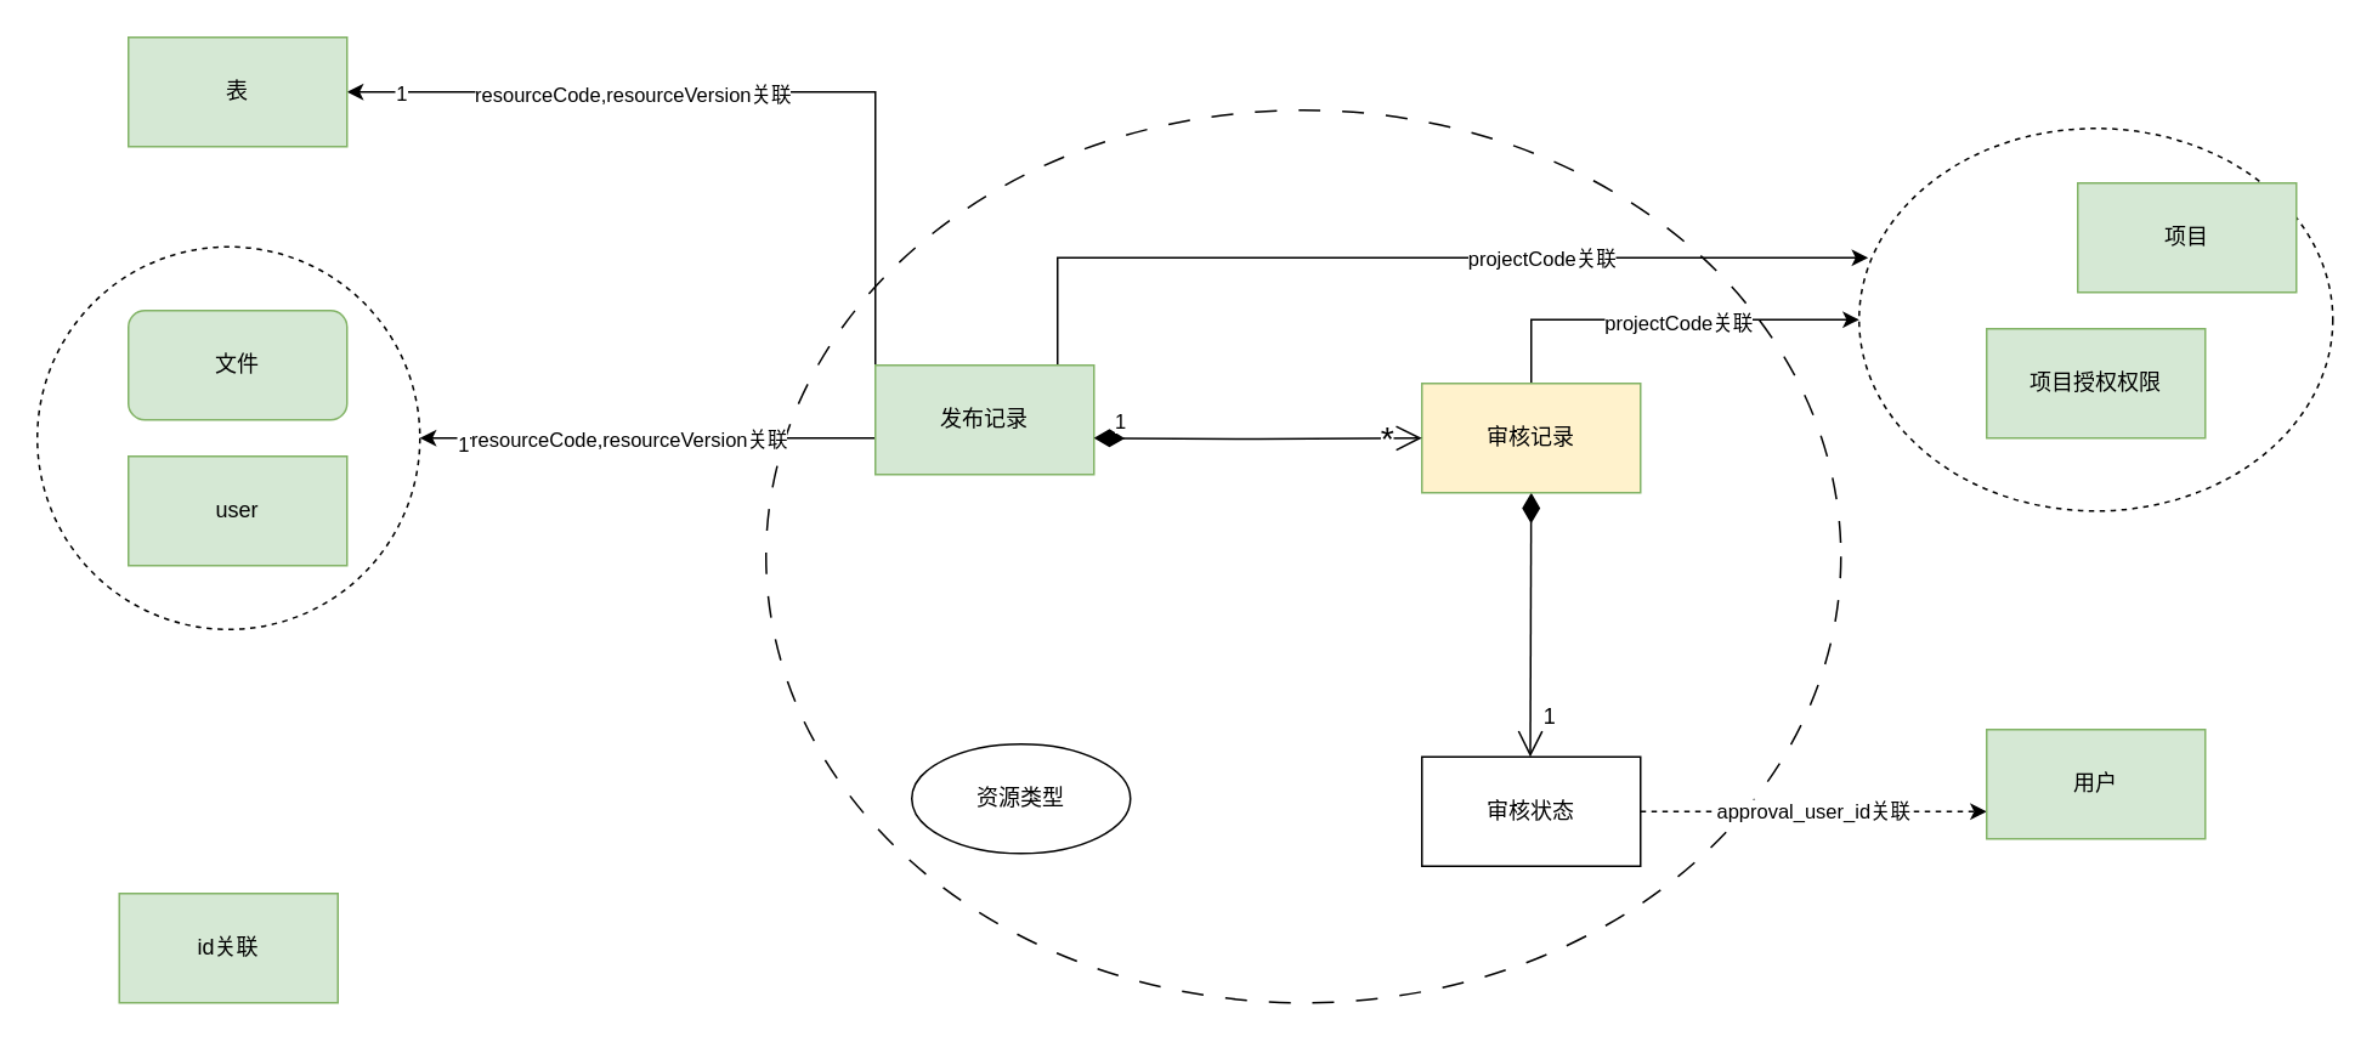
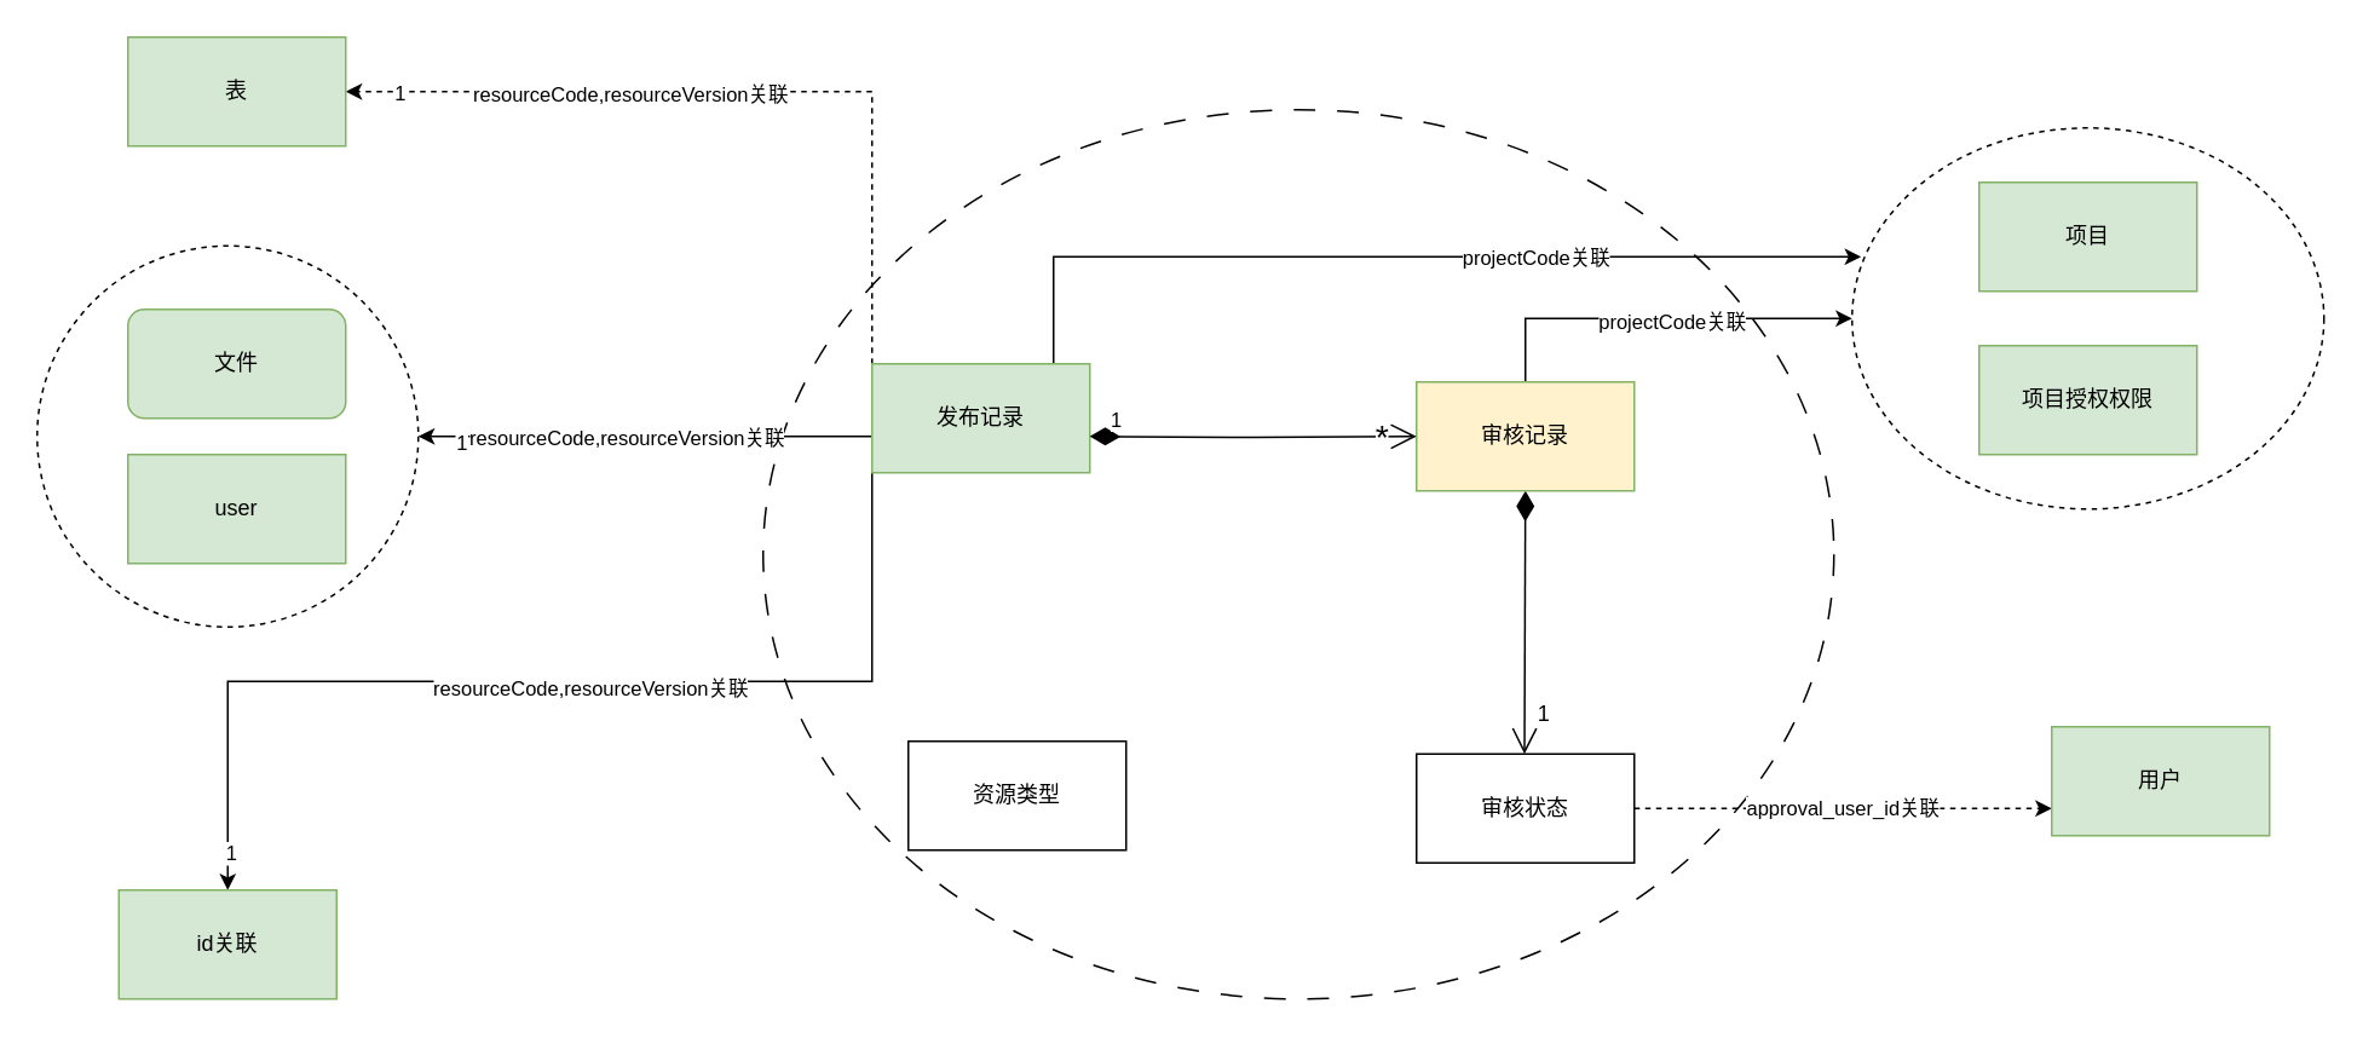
- <mxCell id="10" style="edgeStyle=orthogonalEdgeStyle;rounded=0;orthogonalLoop=1;jettySize=auto;html=1;exitX=0;exitY=0;exitDx=0;exitDy=0;entryX=1;entryY=0.5;entryDx=0;entryDy=0;" edge="1" parent="1" source="16" target="30"><mxGeometry relative="1" as="geometry" /></mxCell>
+ <mxCell id="10" style="edgeStyle=orthogonalEdgeStyle;rounded=0;orthogonalLoop=1;jettySize=auto;html=1;exitX=0;exitY=0;exitDx=0;exitDy=0;entryX=1;entryY=0.5;entryDx=0;entryDy=0;dashed=1;" edge="1" parent="1" source="16" target="30"><mxGeometry relative="1" as="geometry" /></mxCell>
- <mxCell id="25" value="项目" style="rounded=0;whiteSpace=wrap;html=1;fillColor=#d5e8d4;strokeColor=#82b366;" vertex="1" parent="1"><mxGeometry x="1140" y="100" width="120" height="60" as="geometry" /></mxCell>
+ <mxCell id="25" value="项目" style="rounded=0;whiteSpace=wrap;html=1;fillColor=#d5e8d4;strokeColor=#82b366;" vertex="1" parent="1"><mxGeometry x="1090" y="100" width="120" height="60" as="geometry" /></mxCell>
- <mxCell id="26" value="项目授权权限" style="rounded=0;whiteSpace=wrap;html=1;fillColor=#d5e8d4;strokeColor=#82b366;" vertex="1" parent="1"><mxGeometry x="1090" y="180" width="120" height="60" as="geometry" /></mxCell>
+ <mxCell id="26" value="项目授权权限" style="rounded=0;whiteSpace=wrap;html=1;fillColor=#d5e8d4;strokeColor=#82b366;" vertex="1" parent="1"><mxGeometry x="1090" y="190" width="120" height="60" as="geometry" /></mxCell>
+ <mxCell id="13" style="edgeStyle=orthogonalEdgeStyle;rounded=0;orthogonalLoop=1;jettySize=auto;html=1;exitX=0;exitY=1;exitDx=0;exitDy=0;entryX=0.5;entryY=0;entryDx=0;entryDy=0;" edge="1" parent="1" source="16" target="33"><mxGeometry relative="1" as="geometry" /></mxCell>
+ <mxCell id="14" value="resourceCode,resourceVersion关联" style="edgeLabel;html=1;align=center;verticalAlign=middle;resizable=0;points=[];" vertex="1" connectable="0" parent="13"><mxGeometry x="-0.075" y="3" relative="1" as="geometry"><mxPoint as="offset" /></mxGeometry></mxCell>
+ <mxCell id="15" value="1" style="edgeLabel;html=1;align=center;verticalAlign=middle;resizable=0;points=[];" vertex="1" connectable="0" parent="13"><mxGeometry x="0.929" y="1" relative="1" as="geometry"><mxPoint as="offset" /></mxGeometry></mxCell>
- <mxCell id="27" value="用户" style="rounded=0;whiteSpace=wrap;html=1;fillColor=#d5e8d4;strokeColor=#82b366;" vertex="1" parent="1"><mxGeometry x="1090" y="400" width="120" height="60" as="geometry" /></mxCell>
+ <mxCell id="27" value="用户" style="rounded=0;whiteSpace=wrap;html=1;fillColor=#d5e8d4;strokeColor=#82b366;" vertex="1" parent="1"><mxGeometry x="1130" y="400" width="120" height="60" as="geometry" /></mxCell>
- <mxCell id="17" value="资源类型" style="ellipse;whiteSpace=wrap;html=1;" vertex="1" parent="1"><mxGeometry x="500" y="408" width="120" height="60" as="geometry" /></mxCell>
+ <mxCell id="17" value="资源类型" style="rounded=0;whiteSpace=wrap;html=1;" vertex="1" parent="1"><mxGeometry x="500" y="408" width="120" height="60" as="geometry" /></mxCell>
